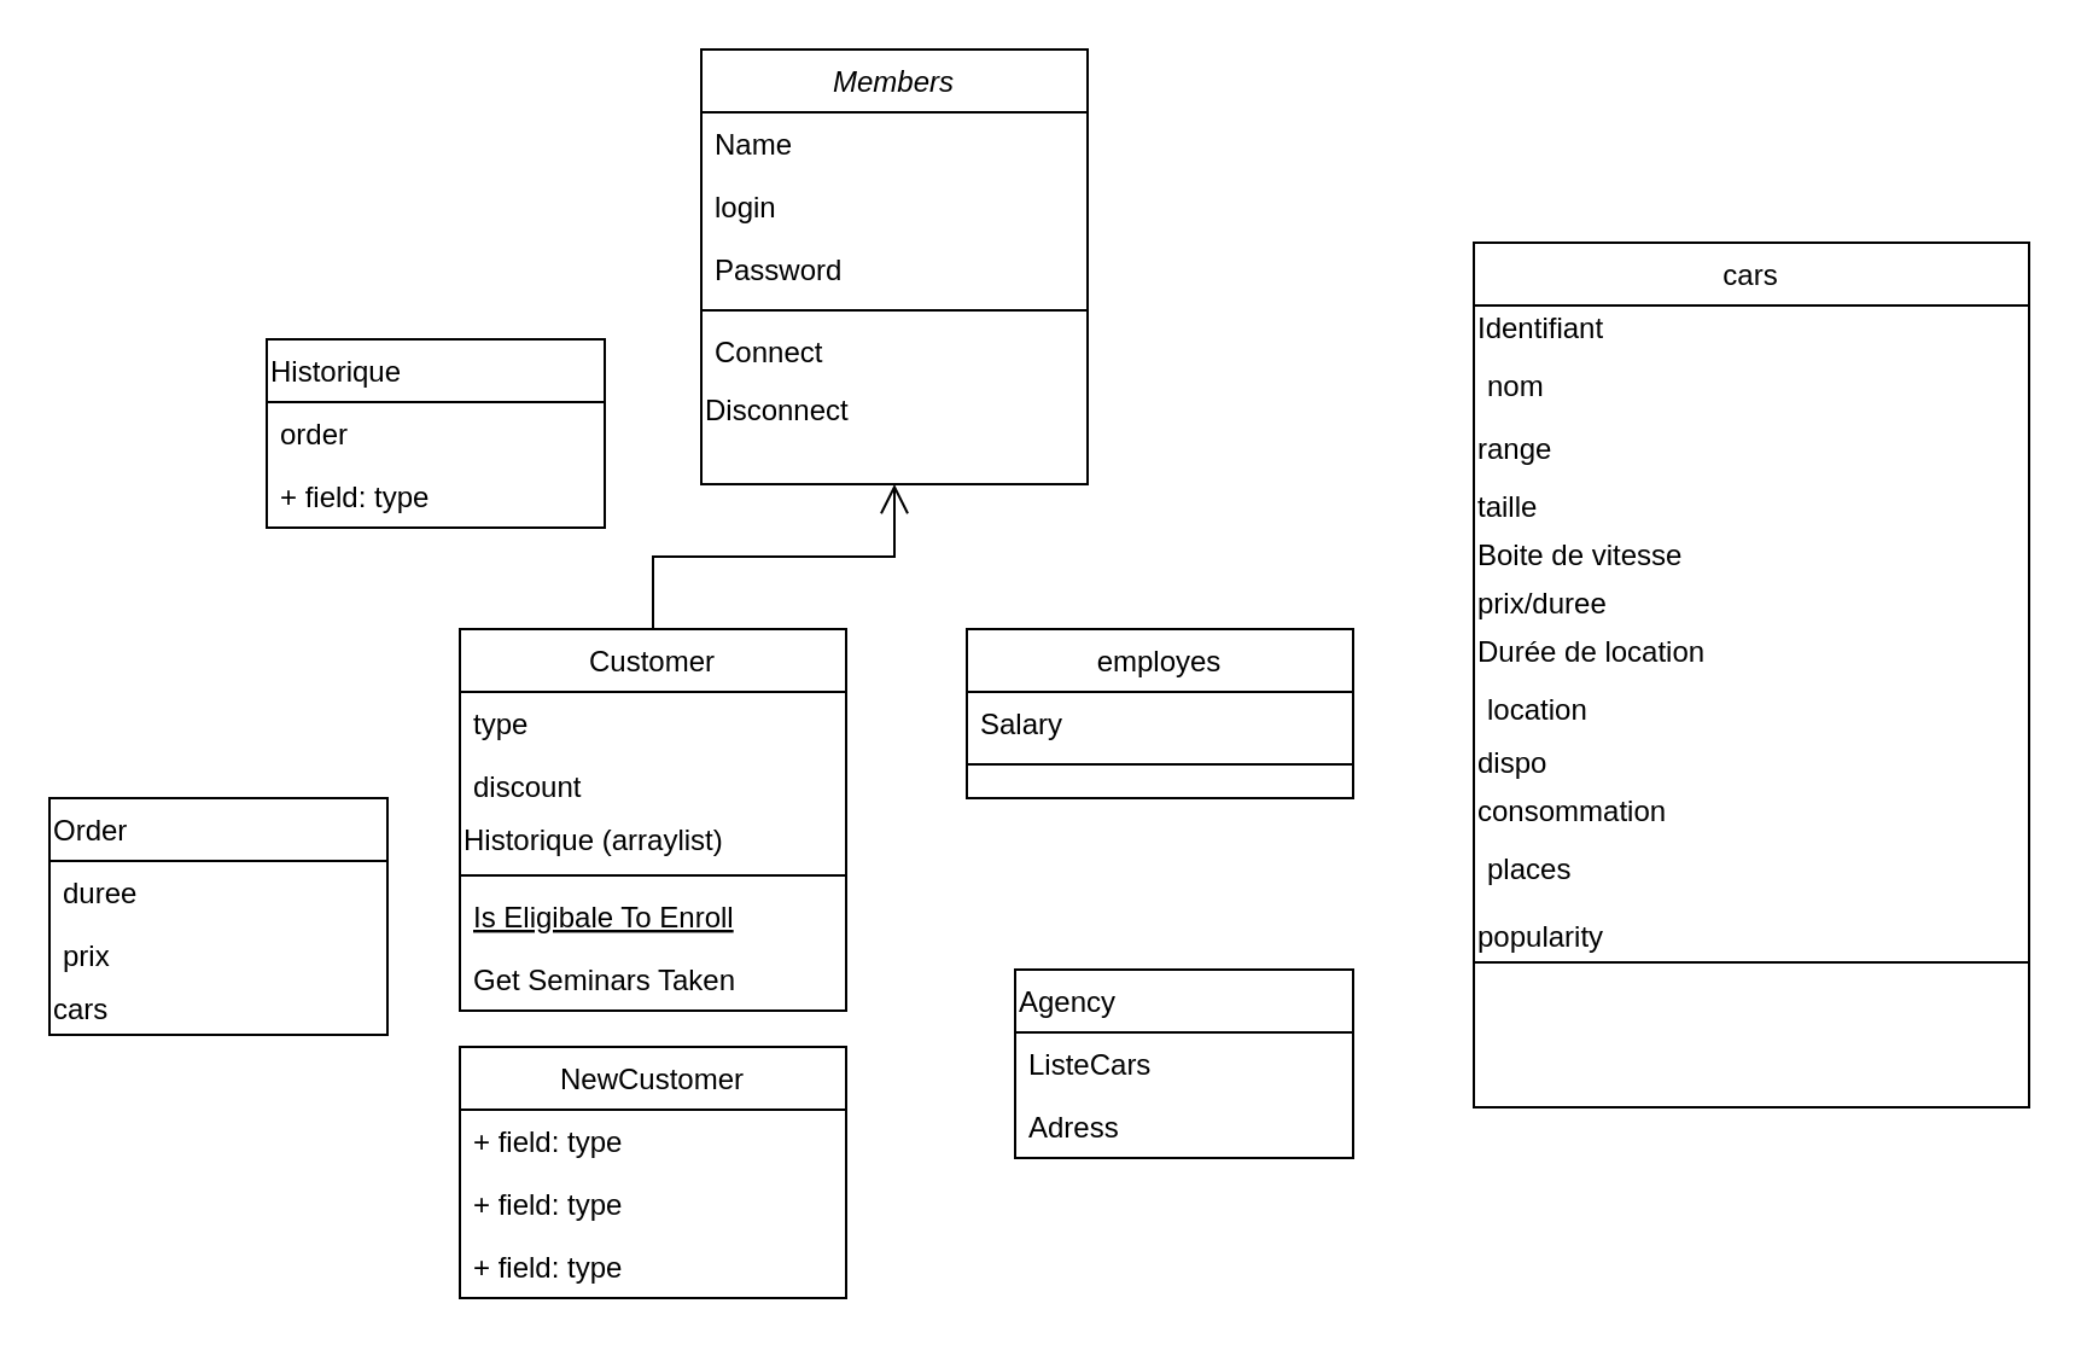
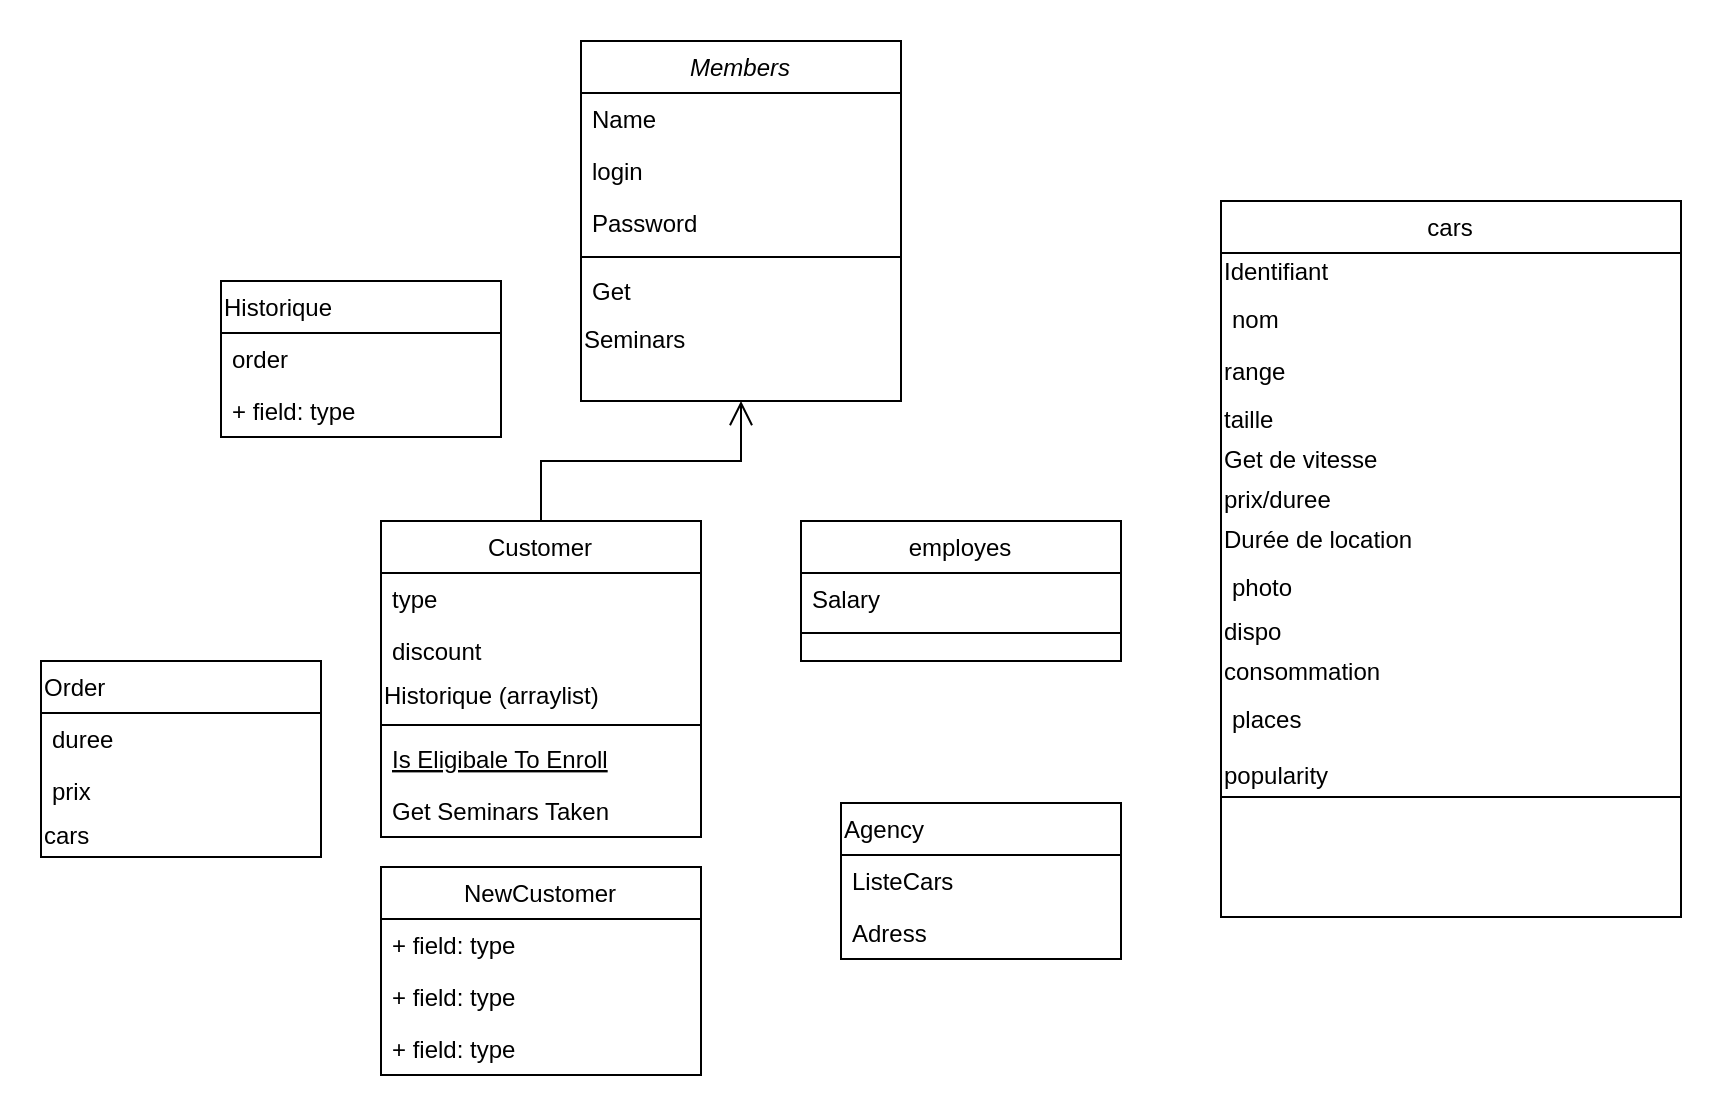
- <mxCell id="7" value="Connect&#10;" style="text;align=left;verticalAlign=top;spacingLeft=4;spacingRight=4;overflow=hidden;rotatable=0;points=[[0,0.5],[1,0.5]];portConstraint=eastwest;" parent="2" vertex="1"><mxGeometry y="112" width="160" height="28" as="geometry" /></mxCell>
+ <mxCell id="7" value="Get&#10;" style="text;align=left;verticalAlign=top;spacingLeft=4;spacingRight=4;overflow=hidden;rotatable=0;points=[[0,0.5],[1,0.5]];portConstraint=eastwest;" parent="2" vertex="1"><mxGeometry y="112" width="160" height="28" as="geometry" /></mxCell>
- <mxCell id="8" value="Disconnect" style="text;html=1;align=left;verticalAlign=middle;resizable=0;points=[];autosize=1;" parent="2" vertex="1"><mxGeometry y="140" width="160" height="20" as="geometry" /></mxCell>
+ <mxCell id="8" value="Seminars" style="text;html=1;align=left;verticalAlign=middle;resizable=0;points=[];autosize=1;" parent="2" vertex="1"><mxGeometry y="140" width="160" height="20" as="geometry" /></mxCell>
- <mxCell id="29" value="Boite de vitesse" style="text;html=1;strokeColor=none;fillColor=none;align=left;verticalAlign=middle;whiteSpace=wrap;rounded=0;" parent="24" vertex="1"><mxGeometry y="120" width="230" height="20" as="geometry" /></mxCell>
+ <mxCell id="29" value="Get de vitesse" style="text;html=1;strokeColor=none;fillColor=none;align=left;verticalAlign=middle;whiteSpace=wrap;rounded=0;" parent="24" vertex="1"><mxGeometry y="120" width="230" height="20" as="geometry" /></mxCell>
- <mxCell id="32" value="location" style="text;strokeColor=none;fillColor=none;align=left;verticalAlign=top;spacingLeft=4;spacingRight=4;overflow=hidden;rotatable=0;points=[[0,0.5],[1,0.5]];portConstraint=eastwest;" parent="24" vertex="1"><mxGeometry y="180" width="230" height="26" as="geometry" /></mxCell>
+ <mxCell id="32" value="photo" style="text;strokeColor=none;fillColor=none;align=left;verticalAlign=top;spacingLeft=4;spacingRight=4;overflow=hidden;rotatable=0;points=[[0,0.5],[1,0.5]];portConstraint=eastwest;" parent="24" vertex="1"><mxGeometry y="180" width="230" height="26" as="geometry" /></mxCell>
